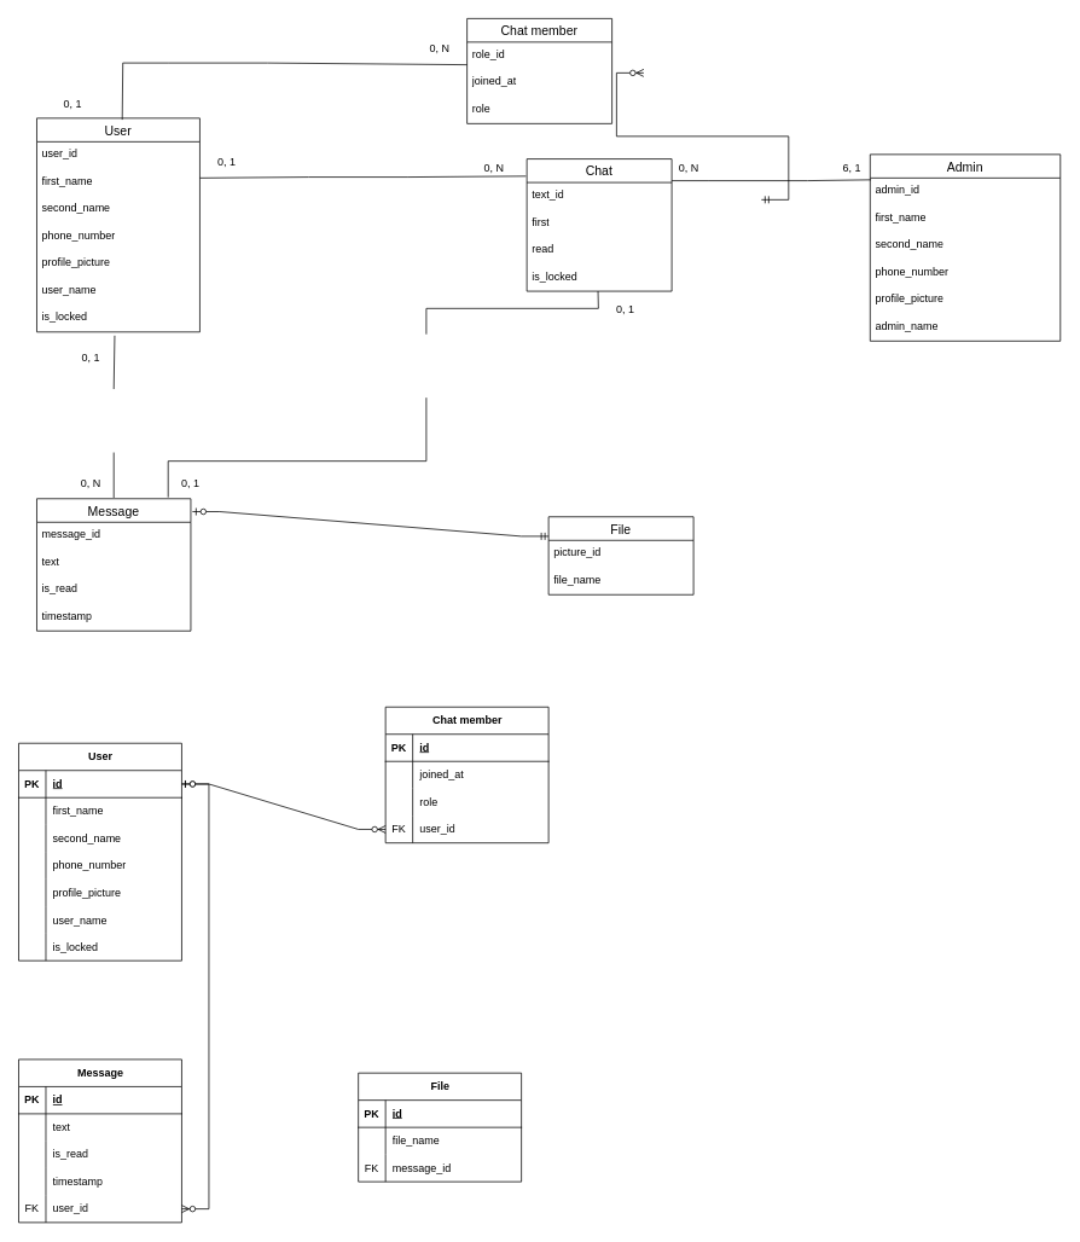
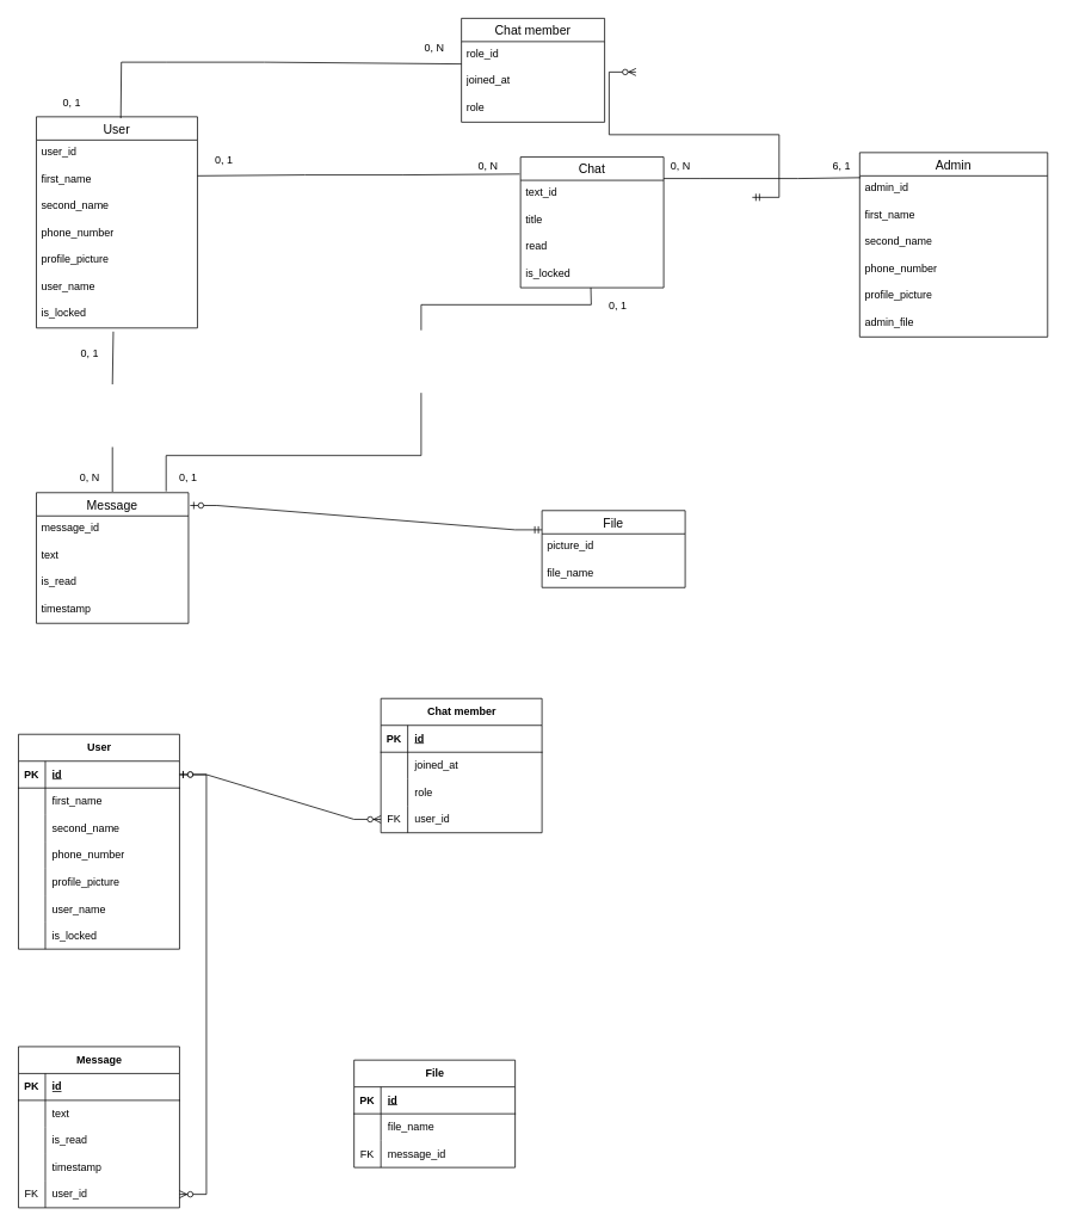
- <mxCell id="8" value="first" style="text;strokeColor=none;fillColor=none;spacingLeft=4;spacingRight=4;overflow=hidden;rotatable=0;points=[[0,0.5],[1,0.5]];portConstraint=eastwest;fontSize=12;whiteSpace=wrap;html=1;" vertex="1" parent="6"><mxGeometry y="56" width="160" height="30" as="geometry" /></mxCell>
+ <mxCell id="8" value="title" style="text;strokeColor=none;fillColor=none;spacingLeft=4;spacingRight=4;overflow=hidden;rotatable=0;points=[[0,0.5],[1,0.5]];portConstraint=eastwest;fontSize=12;whiteSpace=wrap;html=1;" vertex="1" parent="6"><mxGeometry y="56" width="160" height="30" as="geometry" /></mxCell>
- <mxCell id="33" value="admin_name" style="text;strokeColor=none;fillColor=none;spacingLeft=4;spacingRight=4;overflow=hidden;rotatable=0;points=[[0,0.5],[1,0.5]];portConstraint=eastwest;fontSize=12;whiteSpace=wrap;html=1;" vertex="1" parent="27"><mxGeometry y="176" width="210" height="30" as="geometry" /></mxCell>
+ <mxCell id="33" value="admin_file" style="text;strokeColor=none;fillColor=none;spacingLeft=4;spacingRight=4;overflow=hidden;rotatable=0;points=[[0,0.5],[1,0.5]];portConstraint=eastwest;fontSize=12;whiteSpace=wrap;html=1;" vertex="1" parent="27"><mxGeometry y="176" width="210" height="30" as="geometry" /></mxCell>
